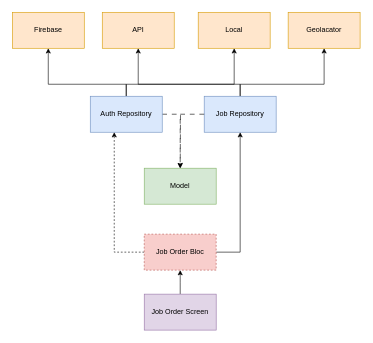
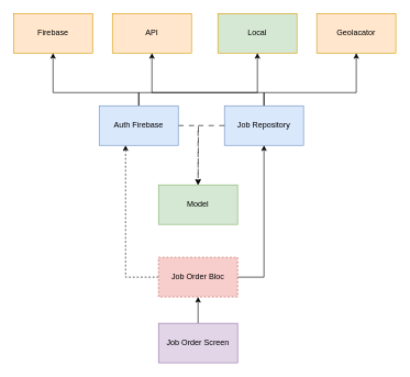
- <mxCell id="4" value="Local" style="rounded=0;whiteSpace=wrap;html=1;fillColor=#ffe6cc;strokeColor=#d79b00;" vertex="1" parent="2"><mxGeometry x="310" width="120" height="60" as="geometry" /></mxCell>
+ <mxCell id="4" value="Local" style="rounded=0;whiteSpace=wrap;html=1;fillColor=#d5e8d4;strokeColor=#d79b00;" vertex="1" parent="2"><mxGeometry x="310" width="120" height="60" as="geometry" /></mxCell>
- <mxCell id="10" value="Auth Repository" style="rounded=0;whiteSpace=wrap;html=1;fillColor=#dae8fc;strokeColor=#6c8ebf;" vertex="1" parent="2"><mxGeometry x="130" y="140" width="120" height="60" as="geometry" /></mxCell>
+ <mxCell id="10" value="Auth Firebase" style="rounded=0;whiteSpace=wrap;html=1;fillColor=#dae8fc;strokeColor=#6c8ebf;" vertex="1" parent="2"><mxGeometry x="130" y="140" width="120" height="60" as="geometry" /></mxCell>
